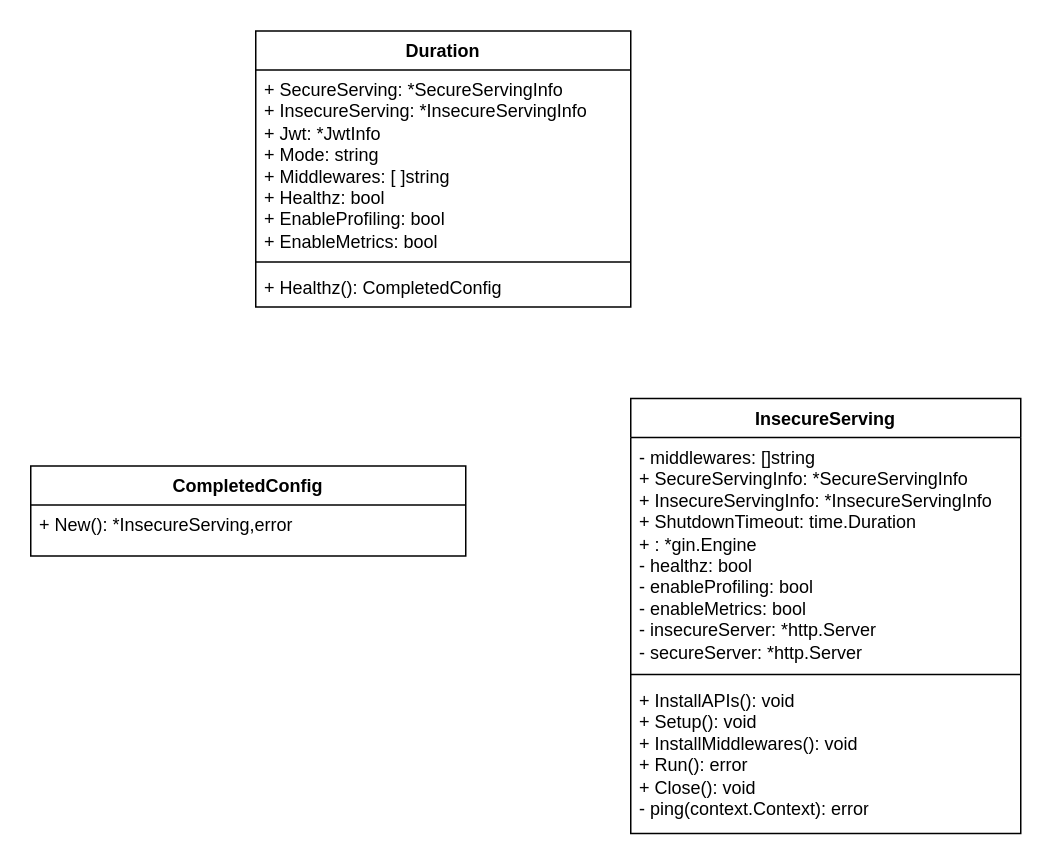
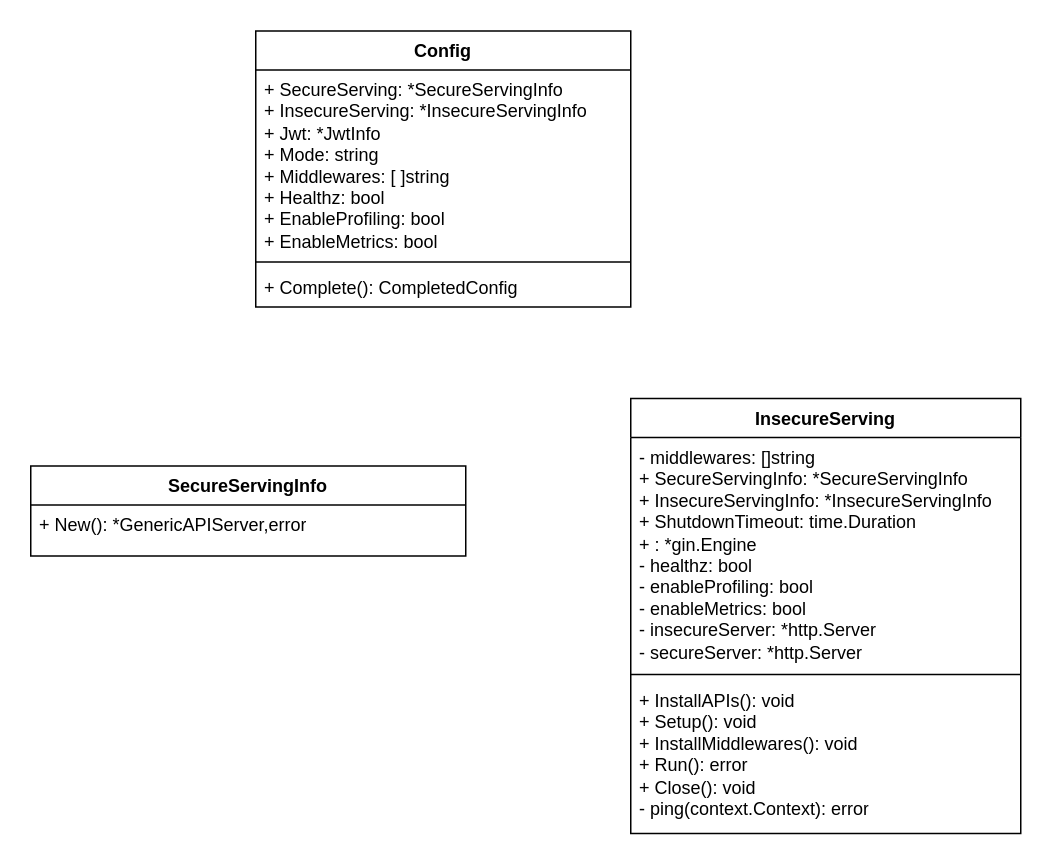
- <mxCell id="2" value="Duration" style="swimlane;fontStyle=1;align=center;verticalAlign=top;childLayout=stackLayout;horizontal=1;startSize=26;horizontalStack=0;resizeParent=1;resizeParentMax=0;resizeLast=0;collapsible=1;marginBottom=0;whiteSpace=wrap;html=1;" vertex="1" parent="1"><mxGeometry x="170" y="20" width="250" height="184" as="geometry" /></mxCell>
+ <mxCell id="2" value="Config" style="swimlane;fontStyle=1;align=center;verticalAlign=top;childLayout=stackLayout;horizontal=1;startSize=26;horizontalStack=0;resizeParent=1;resizeParentMax=0;resizeLast=0;collapsible=1;marginBottom=0;whiteSpace=wrap;html=1;" vertex="1" parent="1"><mxGeometry x="170" y="20" width="250" height="184" as="geometry" /></mxCell>
- <mxCell id="5" value="+ Healthz(): CompletedConfig" style="text;strokeColor=none;fillColor=none;align=left;verticalAlign=top;spacingLeft=4;spacingRight=4;overflow=hidden;rotatable=0;points=[[0,0.5],[1,0.5]];portConstraint=eastwest;whiteSpace=wrap;html=1;" vertex="1" parent="2"><mxGeometry y="158" width="250" height="26" as="geometry" /></mxCell>
+ <mxCell id="5" value="+ Complete(): CompletedConfig" style="text;strokeColor=none;fillColor=none;align=left;verticalAlign=top;spacingLeft=4;spacingRight=4;overflow=hidden;rotatable=0;points=[[0,0.5],[1,0.5]];portConstraint=eastwest;whiteSpace=wrap;html=1;" vertex="1" parent="2"><mxGeometry y="158" width="250" height="26" as="geometry" /></mxCell>
- <mxCell id="6" value="CompletedConfig" style="swimlane;fontStyle=1;align=center;verticalAlign=top;childLayout=stackLayout;horizontal=1;startSize=26;horizontalStack=0;resizeParent=1;resizeParentMax=0;resizeLast=0;collapsible=1;marginBottom=0;whiteSpace=wrap;html=1;" vertex="1" parent="1"><mxGeometry x="20" y="310" width="290" height="60" as="geometry" /></mxCell>
+ <mxCell id="6" value="SecureServingInfo" style="swimlane;fontStyle=1;align=center;verticalAlign=top;childLayout=stackLayout;horizontal=1;startSize=26;horizontalStack=0;resizeParent=1;resizeParentMax=0;resizeLast=0;collapsible=1;marginBottom=0;whiteSpace=wrap;html=1;" vertex="1" parent="1"><mxGeometry x="20" y="310" width="290" height="60" as="geometry" /></mxCell>
- <mxCell id="7" value="+ New(): *InsecureServing,error" style="text;strokeColor=none;fillColor=none;align=left;verticalAlign=top;spacingLeft=4;spacingRight=4;overflow=hidden;rotatable=0;points=[[0,0.5],[1,0.5]];portConstraint=eastwest;whiteSpace=wrap;html=1;" vertex="1" parent="6"><mxGeometry y="26" width="290" height="34" as="geometry" /></mxCell>
+ <mxCell id="7" value="+ New(): *GenericAPIServer,error" style="text;strokeColor=none;fillColor=none;align=left;verticalAlign=top;spacingLeft=4;spacingRight=4;overflow=hidden;rotatable=0;points=[[0,0.5],[1,0.5]];portConstraint=eastwest;whiteSpace=wrap;html=1;" vertex="1" parent="6"><mxGeometry y="26" width="290" height="34" as="geometry" /></mxCell>
